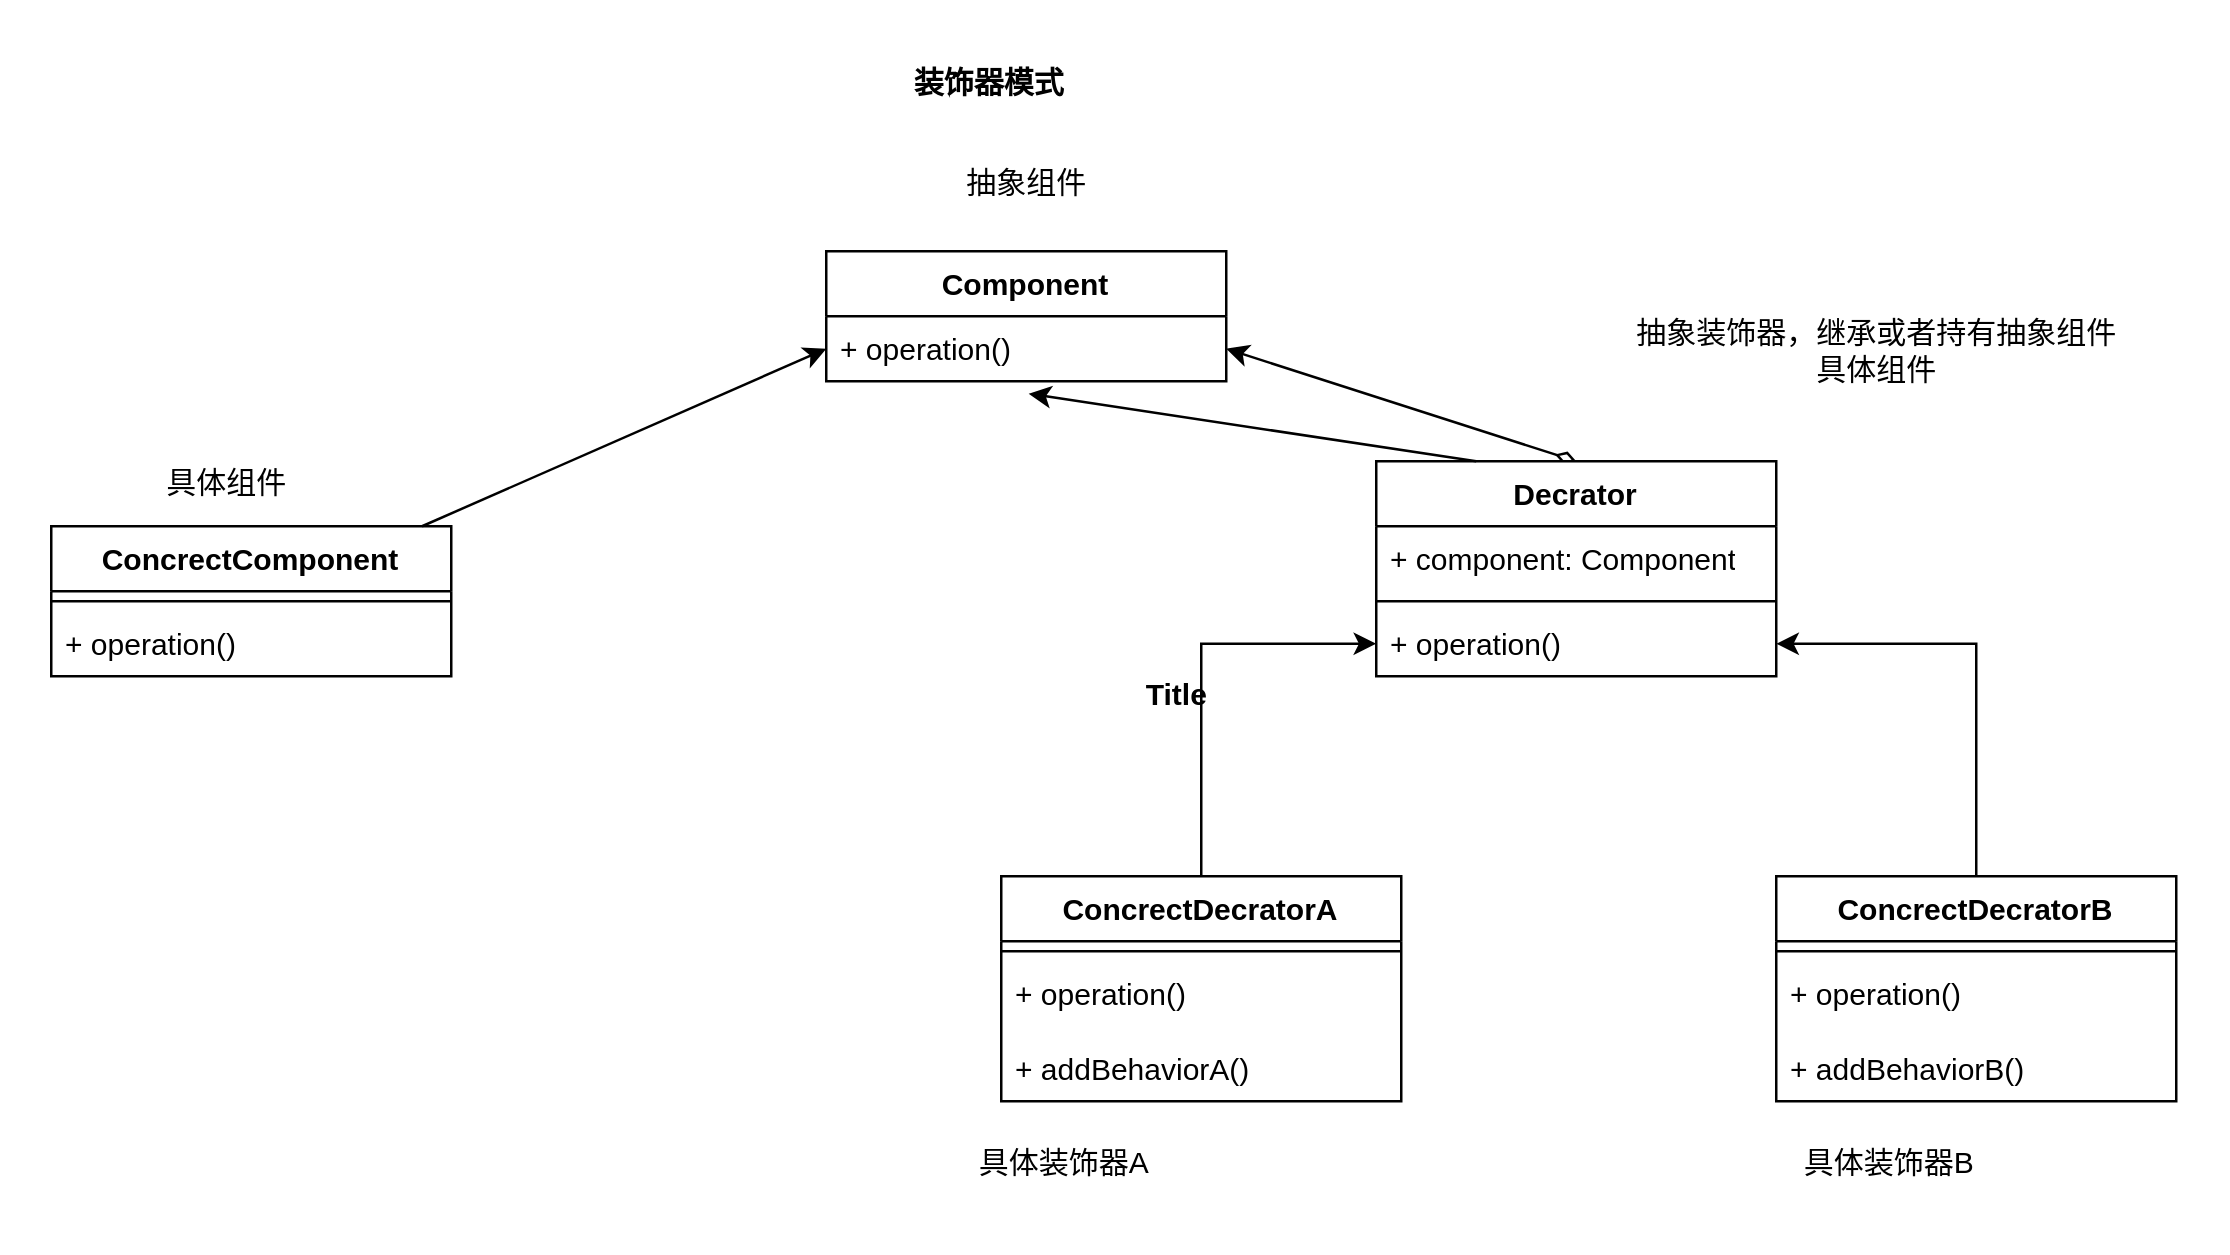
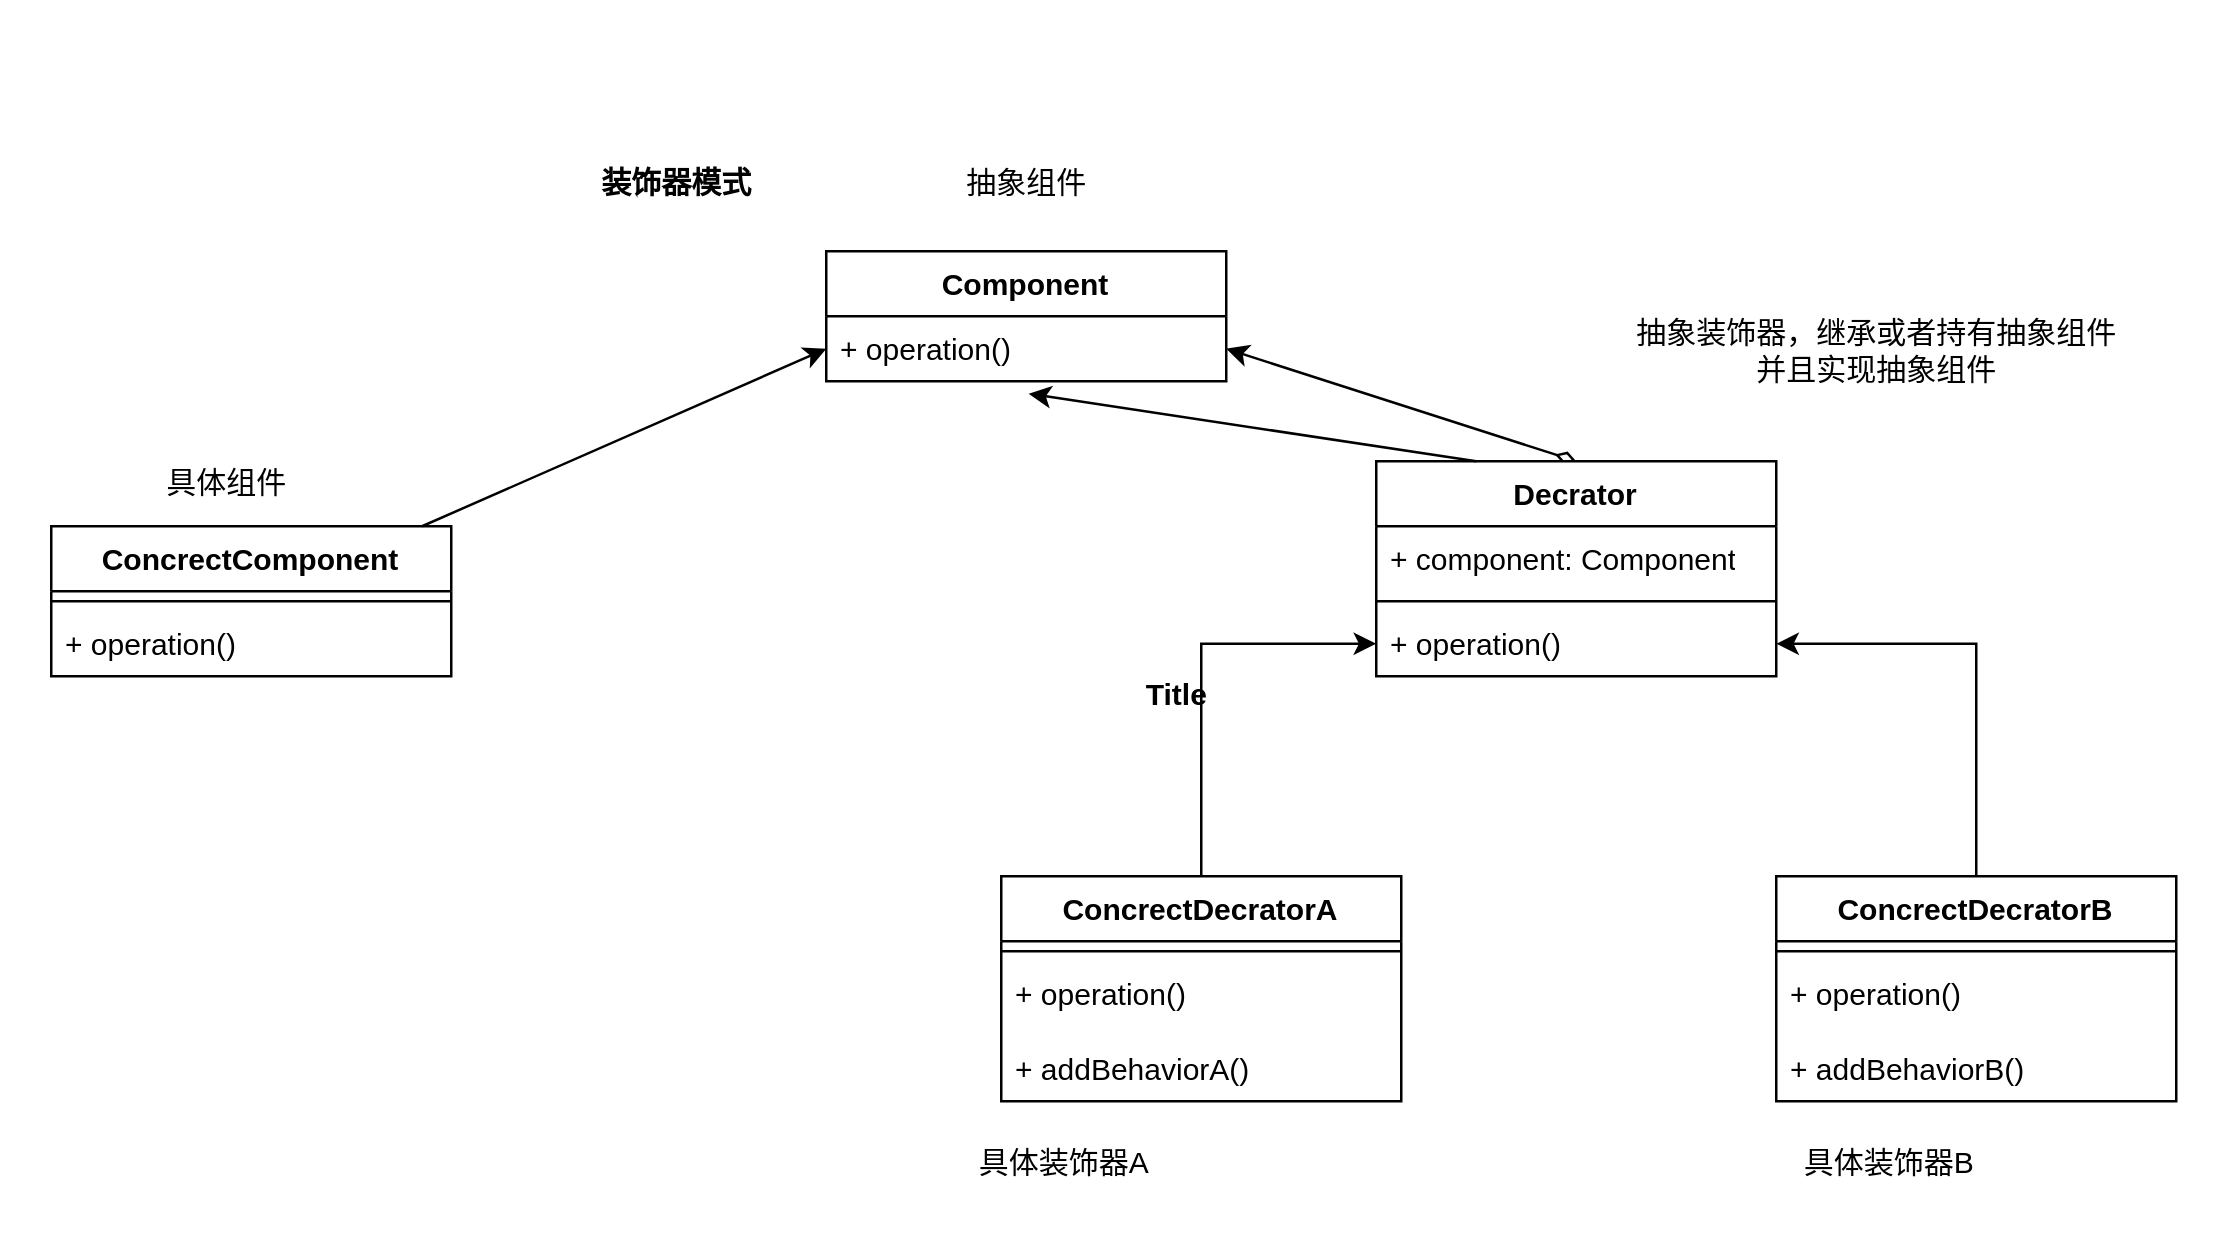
- <mxCell id="30" value="装饰器模式" style="text;align=center;fontStyle=1;verticalAlign=middle;spacingLeft=3;spacingRight=3;strokeColor=none;rotatable=0;points=[[0,0.5],[1,0.5]];portConstraint=eastwest;html=1;" vertex="1" parent="1"><mxGeometry x="355" y="20" width="80" height="26" as="geometry" /></mxCell>
+ <mxCell id="30" value="装饰器模式" style="text;align=center;fontStyle=1;verticalAlign=middle;spacingLeft=3;spacingRight=3;strokeColor=none;rotatable=0;points=[[0,0.5],[1,0.5]];portConstraint=eastwest;html=1;" vertex="1" parent="1"><mxGeometry x="230" y="60" width="80" height="26" as="geometry" /></mxCell>
- <mxCell id="26" value="抽象装饰器，继承或者持有抽象组件&lt;div&gt;具体组件&lt;/div&gt;" style="text;html=1;align=center;verticalAlign=middle;resizable=0;points=[];autosize=1;strokeColor=none;fillColor=none;" vertex="1" parent="1"><mxGeometry x="640" y="120" width="220" height="40" as="geometry" /></mxCell>
+ <mxCell id="26" value="抽象装饰器，继承或者持有抽象组件&lt;div&gt;并且实现抽象组件&lt;/div&gt;" style="text;html=1;align=center;verticalAlign=middle;resizable=0;points=[];autosize=1;strokeColor=none;fillColor=none;" vertex="1" parent="1"><mxGeometry x="640" y="120" width="220" height="40" as="geometry" /></mxCell>
